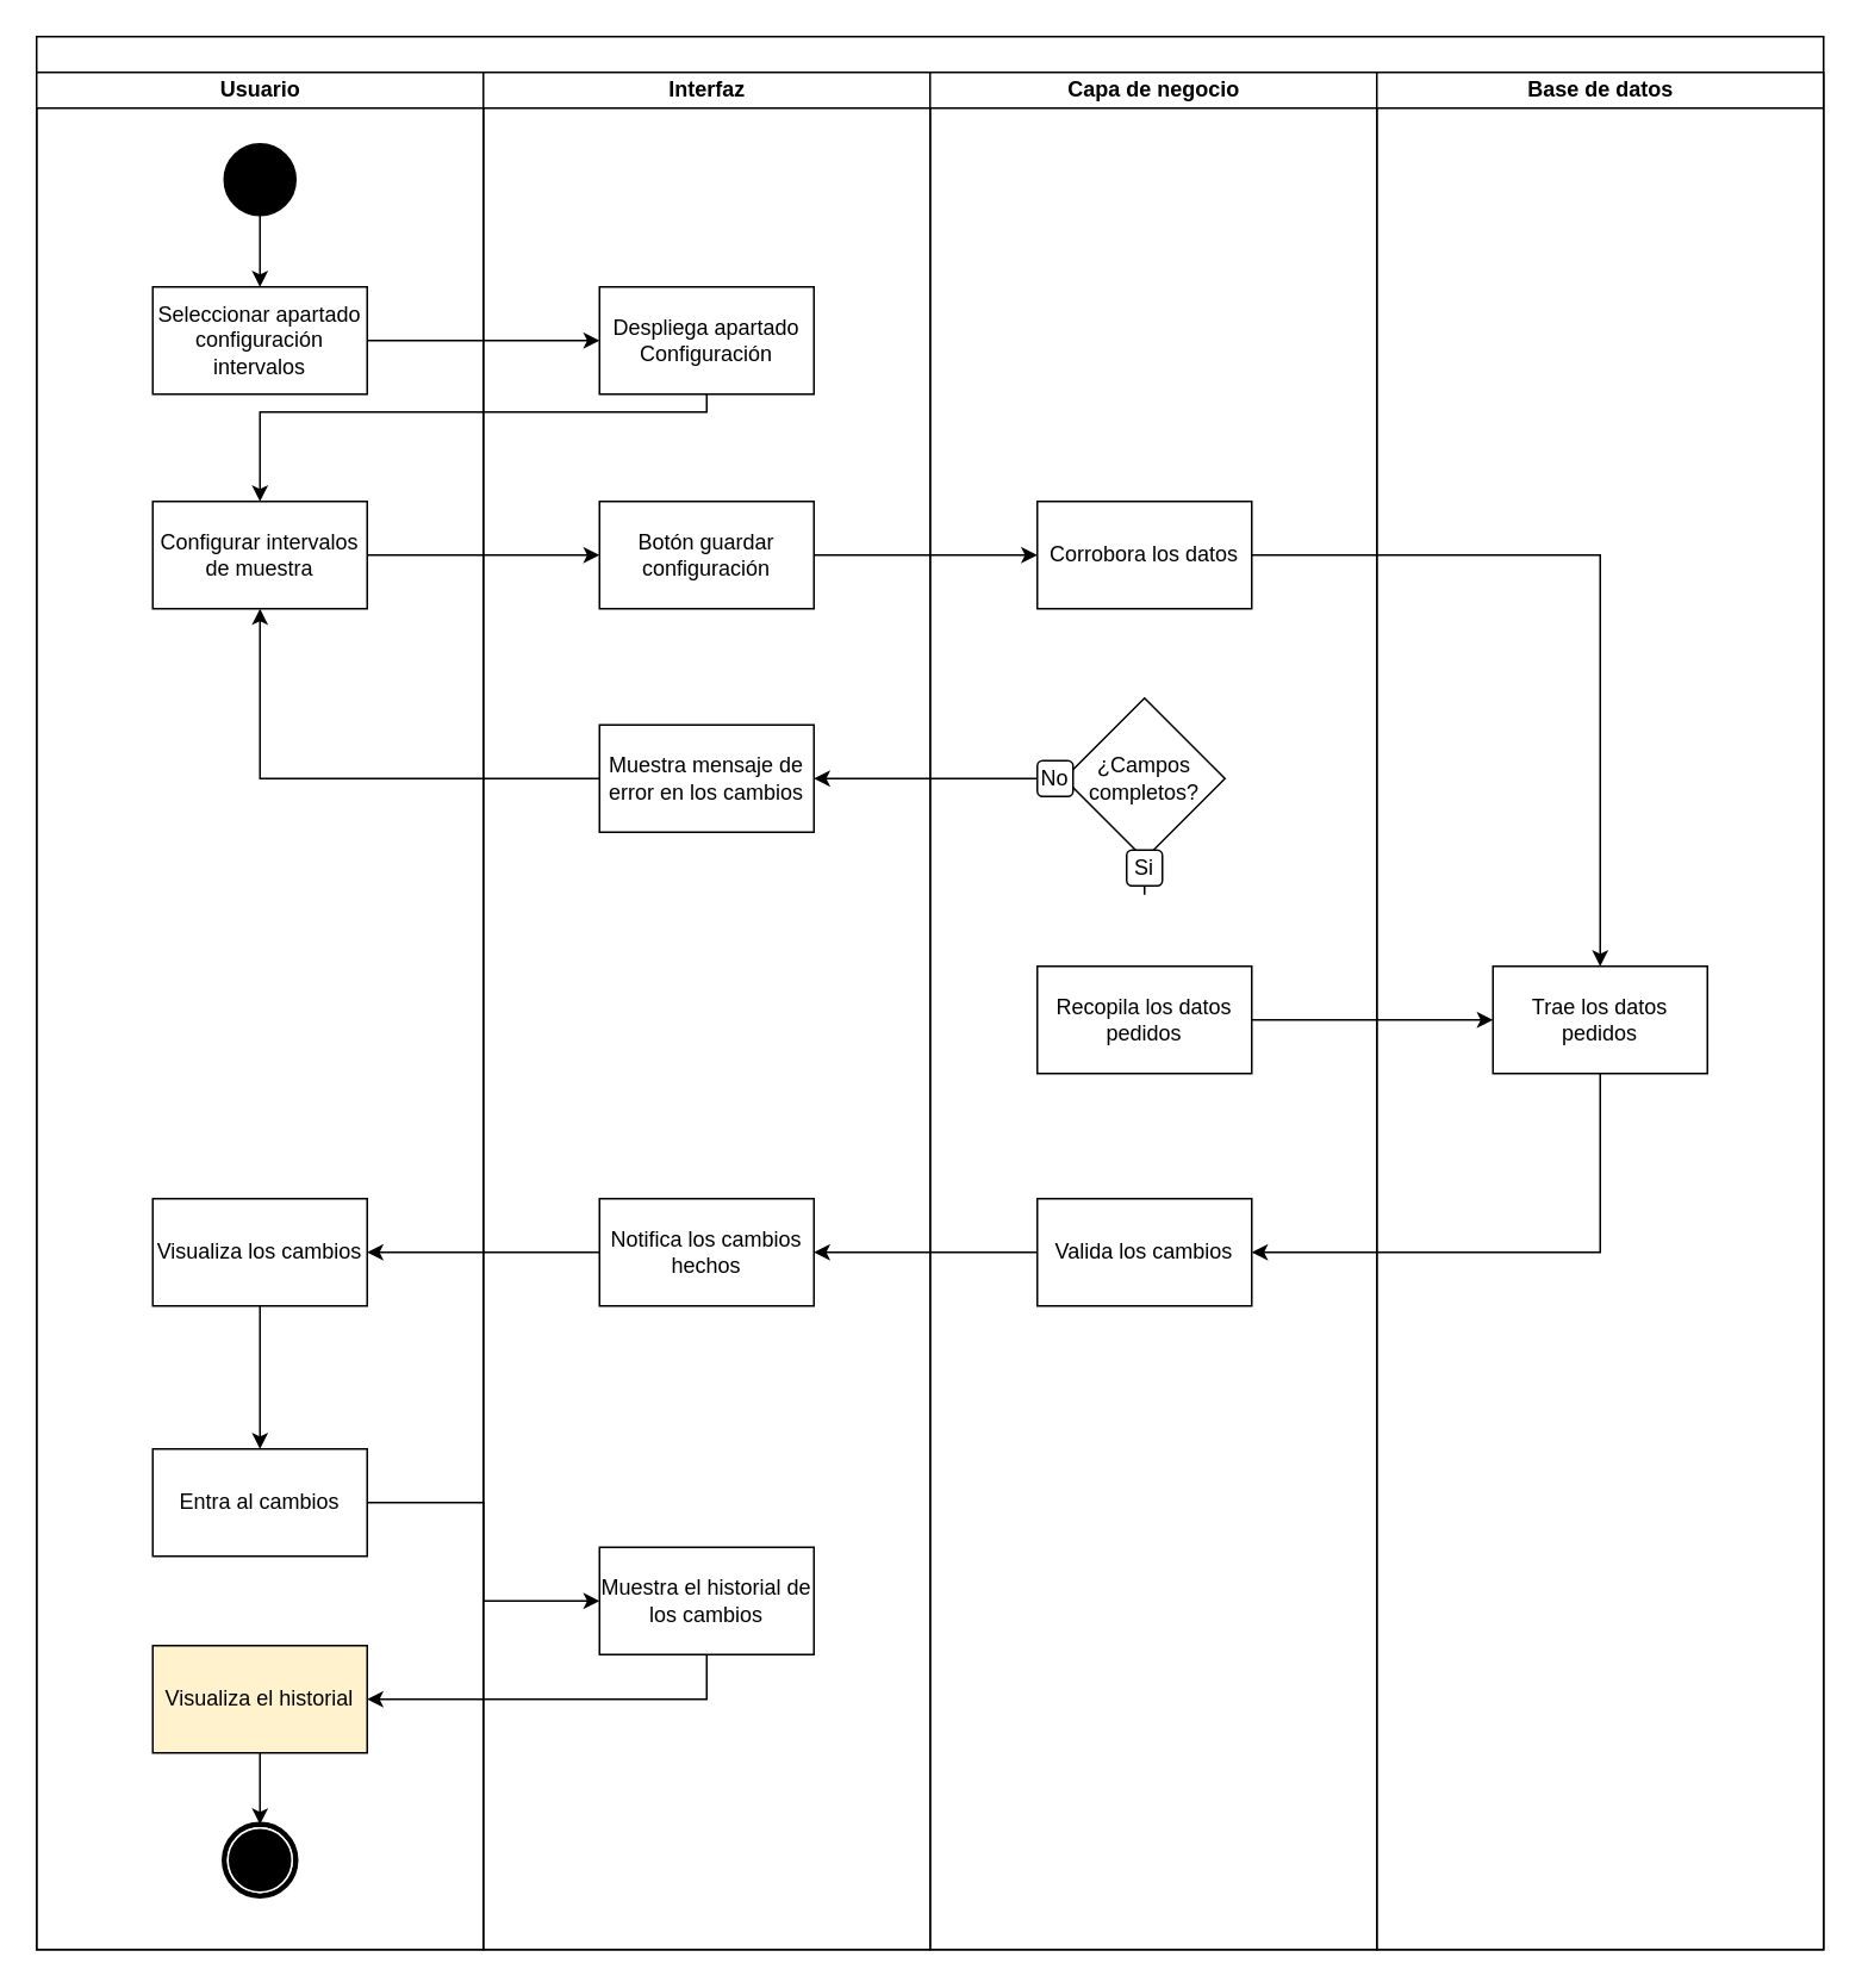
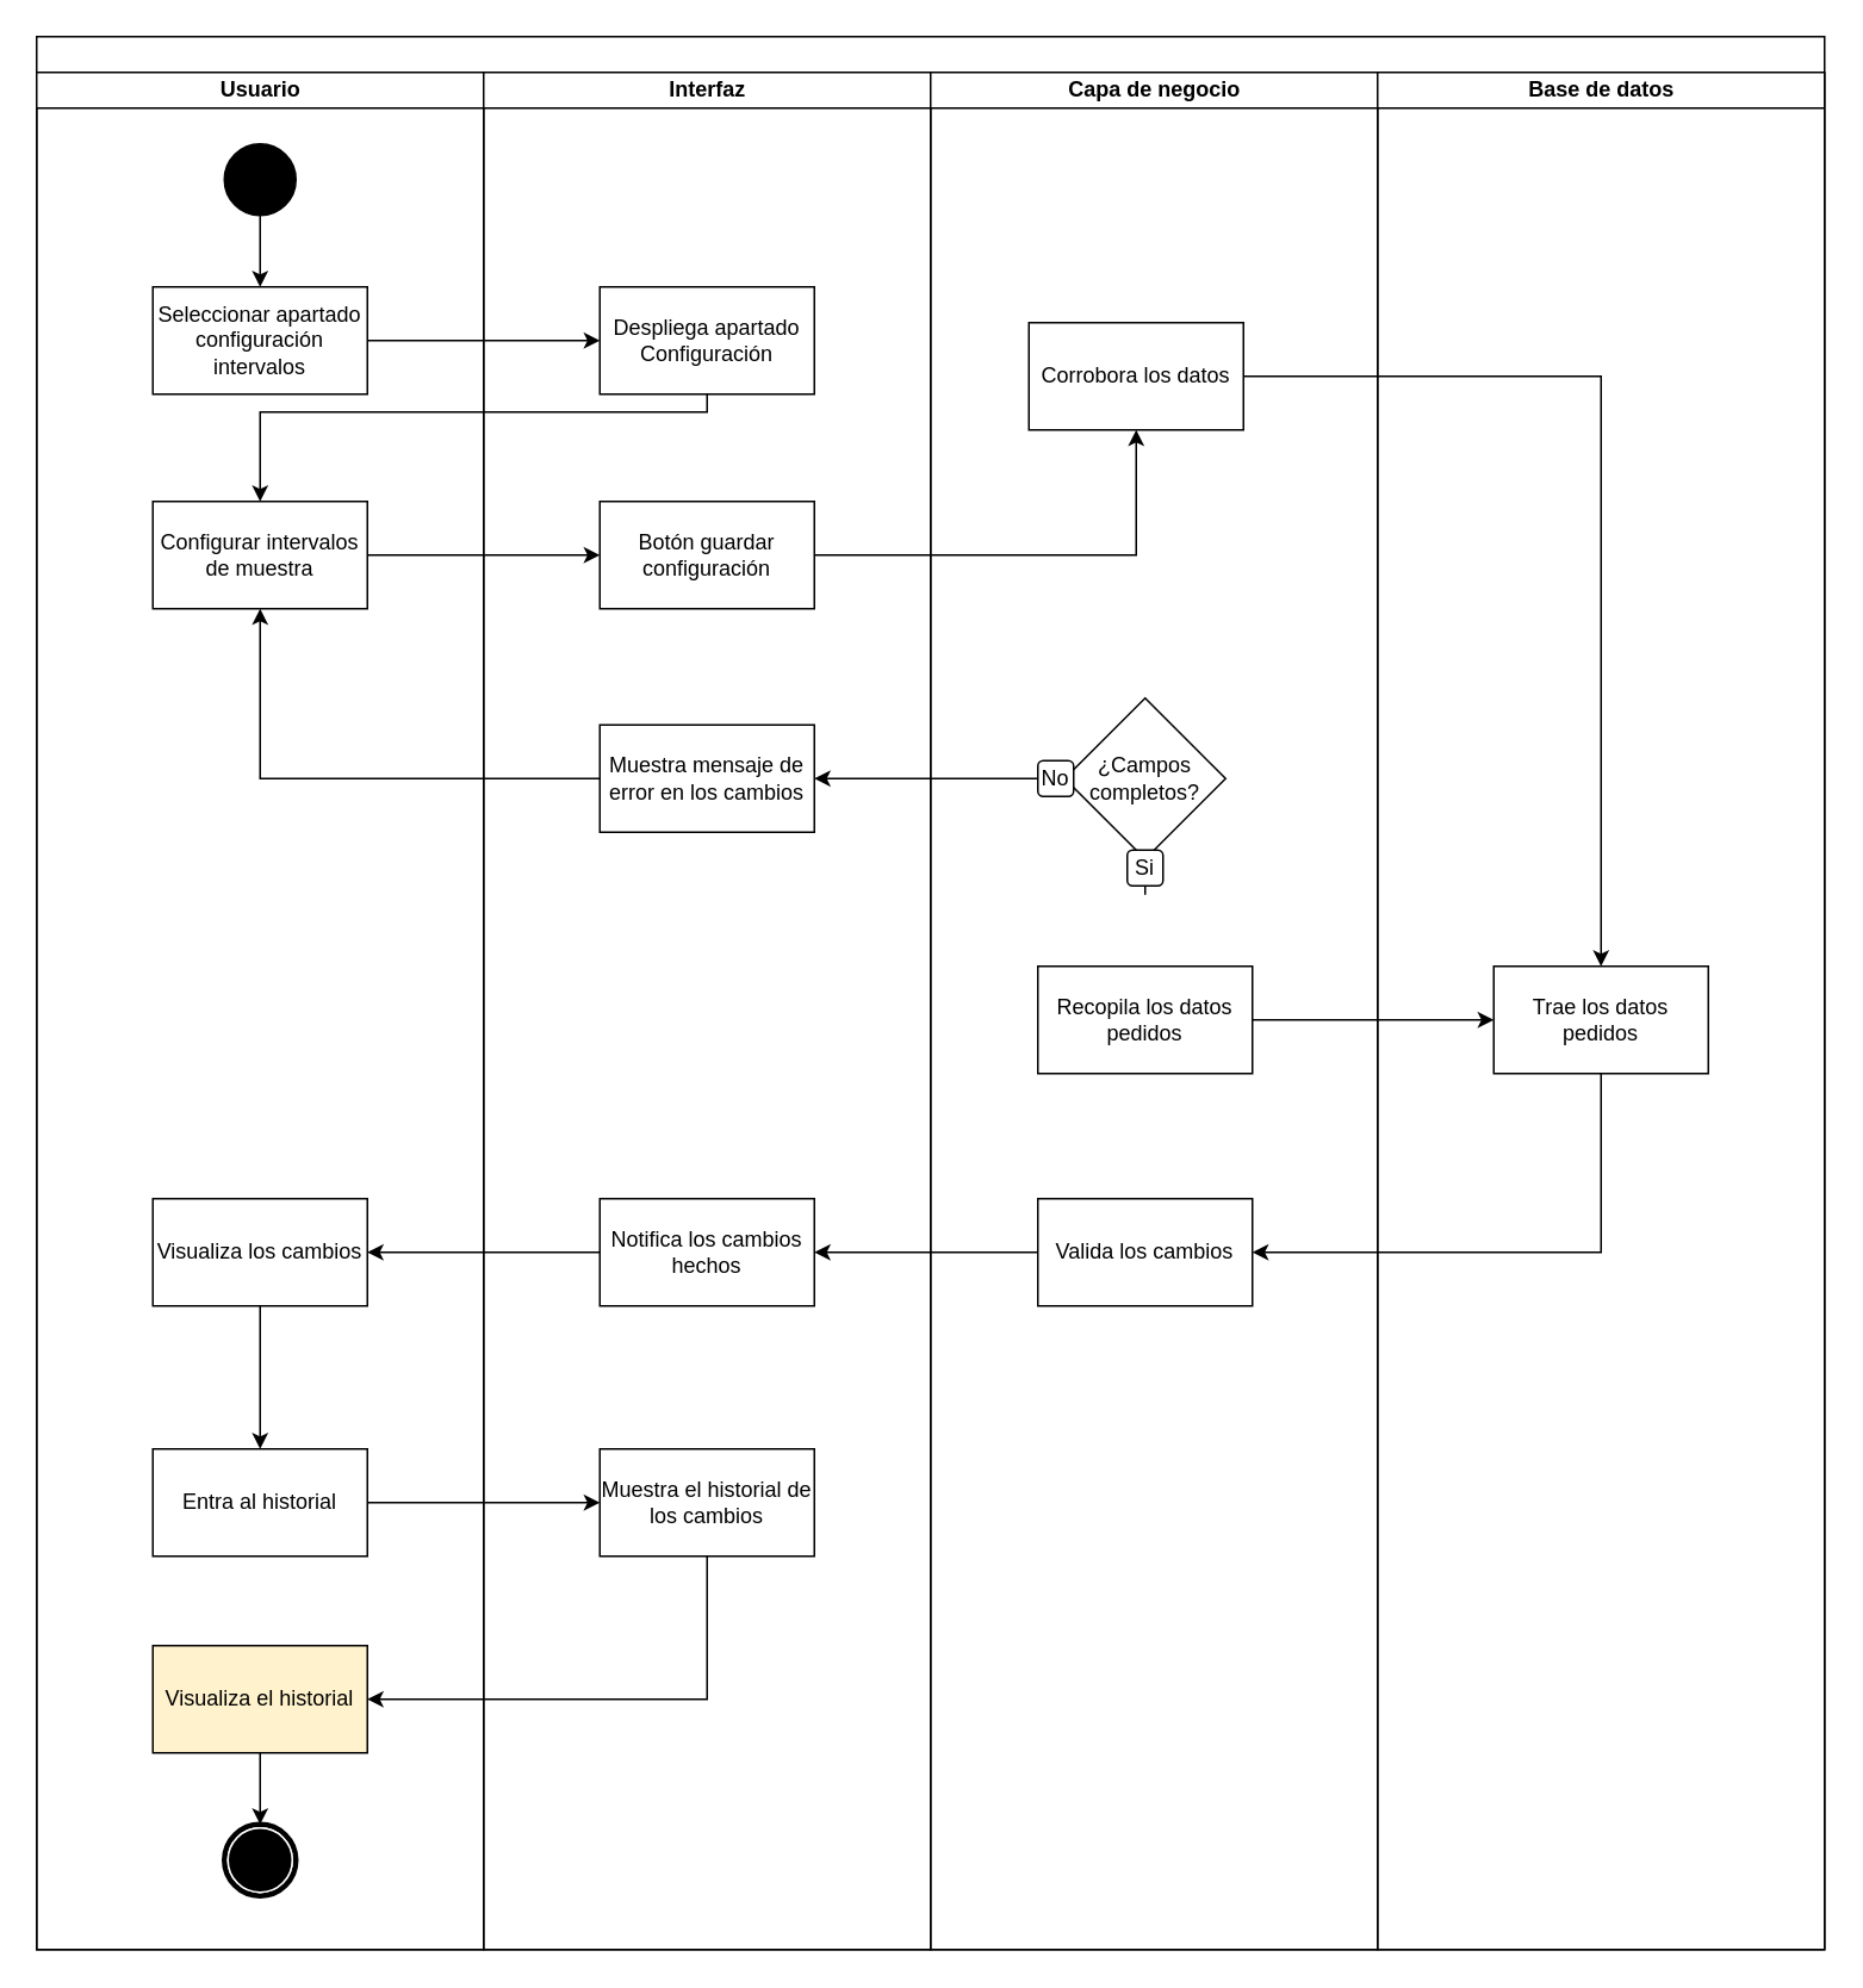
- <mxCell id="22" value="Corrobora los datos" style="whiteSpace=wrap;html=1;rounded=0;" vertex="1" parent="20"><mxGeometry x="60" y="240" width="120" height="60" as="geometry" /></mxCell>
+ <mxCell id="22" value="Corrobora los datos" style="whiteSpace=wrap;html=1;rounded=0;" vertex="1" parent="20"><mxGeometry x="55" y="140" width="120" height="60" as="geometry" /></mxCell>
- <mxCell id="11" value="Entra al cambios" style="whiteSpace=wrap;html=1;rounded=0;" vertex="1" parent="3"><mxGeometry x="65" y="770" width="120" height="60" as="geometry" /></mxCell>
+ <mxCell id="11" value="Entra al historial" style="whiteSpace=wrap;html=1;rounded=0;" vertex="1" parent="3"><mxGeometry x="65" y="770" width="120" height="60" as="geometry" /></mxCell>
- <mxCell id="19" value="Muestra el historial de los cambios" style="whiteSpace=wrap;html=1;rounded=0;" vertex="1" parent="14"><mxGeometry x="65" y="825" width="120" height="60" as="geometry" /></mxCell>
+ <mxCell id="19" value="Muestra el historial de los cambios" style="whiteSpace=wrap;html=1;rounded=0;" vertex="1" parent="14"><mxGeometry x="65" y="770" width="120" height="60" as="geometry" /></mxCell>
